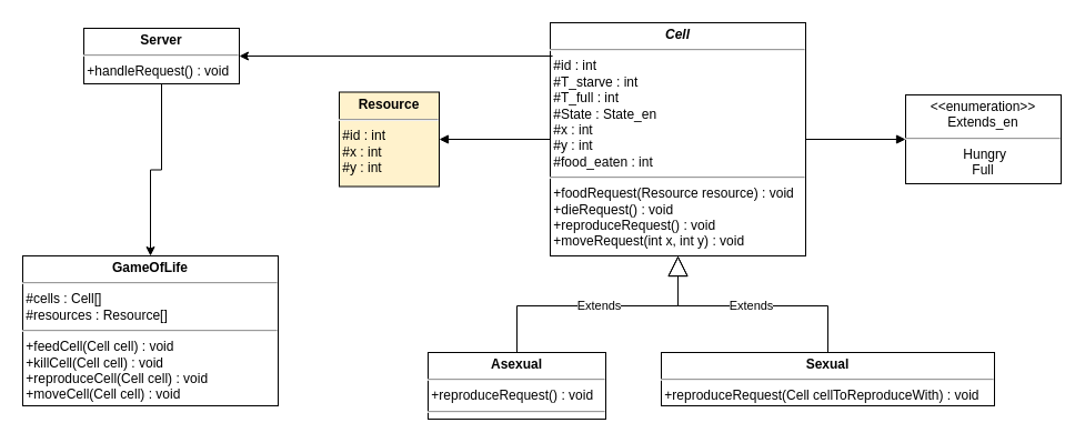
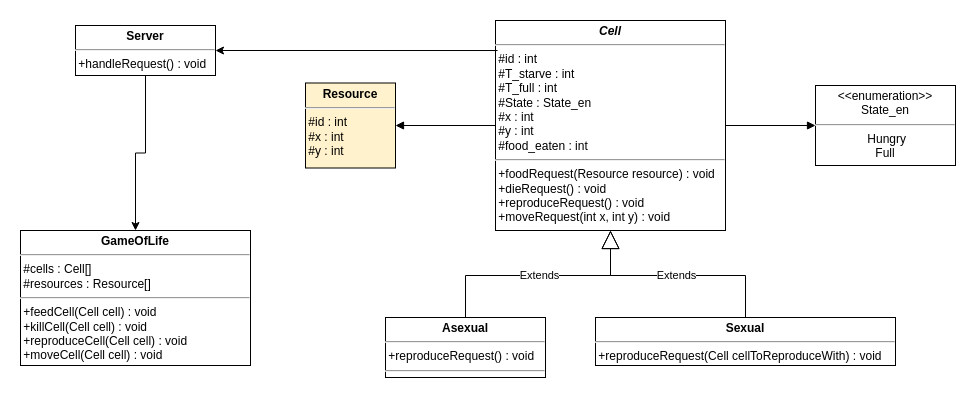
- <mxCell id="5" value="&lt;p style=&quot;margin:0px;margin-top:4px;text-align:center;&quot;&gt;&amp;lt;&amp;lt;enumeration&amp;gt;&amp;gt;&lt;/p&gt;&lt;div style=&quot;text-align: center;&quot;&gt;Extends_en&lt;/div&gt;&lt;hr&gt;&lt;div style=&quot;text-align: center;&quot;&gt;&lt;span style=&quot;background-color: initial;&quot;&gt;&amp;nbsp;&lt;/span&gt;&lt;span style=&quot;background-color: initial;&quot;&gt;Hungry&lt;/span&gt;&lt;/div&gt;&lt;div style=&quot;text-align: center;&quot;&gt;Full&lt;/div&gt;&lt;div&gt;&lt;/div&gt;" style="verticalAlign=top;align=left;overflow=fill;html=1;whiteSpace=wrap;" vertex="1" parent="1"><mxGeometry x="815" y="85" width="140" height="80" as="geometry" /></mxCell>
+ <mxCell id="5" value="&lt;p style=&quot;margin:0px;margin-top:4px;text-align:center;&quot;&gt;&amp;lt;&amp;lt;enumeration&amp;gt;&amp;gt;&lt;/p&gt;&lt;div style=&quot;text-align: center;&quot;&gt;State_en&lt;/div&gt;&lt;hr&gt;&lt;div style=&quot;text-align: center;&quot;&gt;&lt;span style=&quot;background-color: initial;&quot;&gt;&amp;nbsp;&lt;/span&gt;&lt;span style=&quot;background-color: initial;&quot;&gt;Hungry&lt;/span&gt;&lt;/div&gt;&lt;div style=&quot;text-align: center;&quot;&gt;Full&lt;/div&gt;&lt;div&gt;&lt;/div&gt;" style="verticalAlign=top;align=left;overflow=fill;html=1;whiteSpace=wrap;" vertex="1" parent="1"><mxGeometry x="815" y="85" width="140" height="80" as="geometry" /></mxCell>
